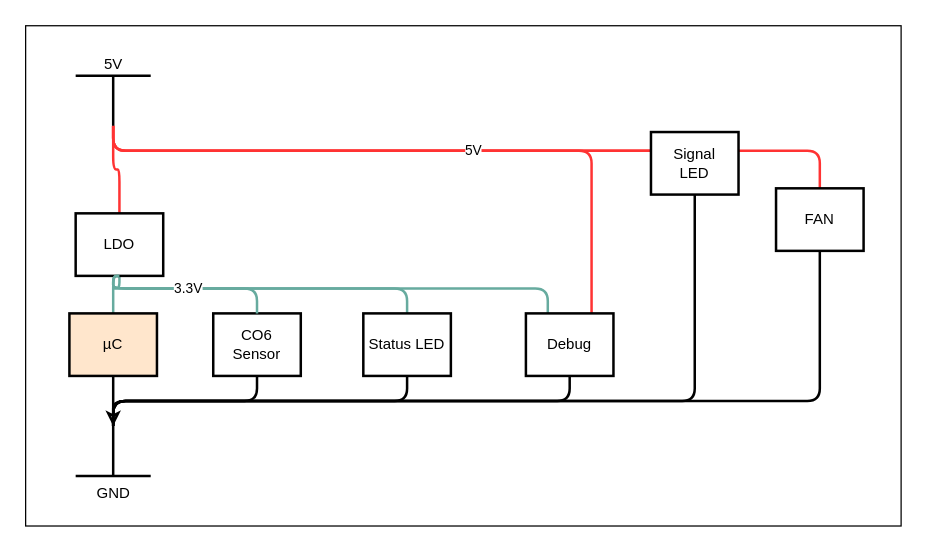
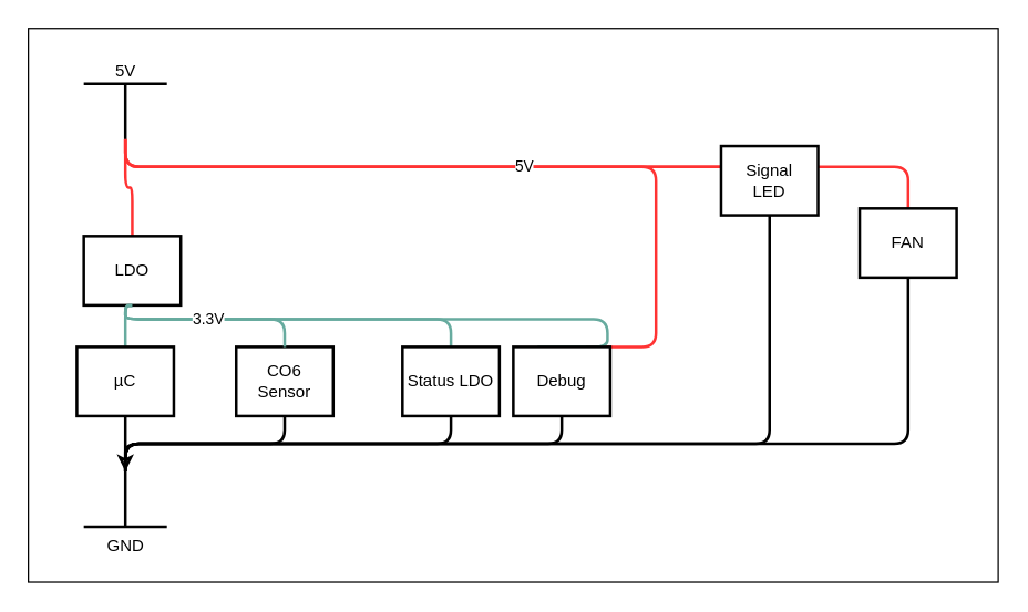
- <mxCell id="17" value="µC" style="rounded=0;whiteSpace=wrap;html=1;strokeWidth=2;fillColor=#ffe6cc;" vertex="1" parent="1"><mxGeometry x="55" y="250" width="70" height="50" as="geometry" /></mxCell>
+ <mxCell id="17" value="µC" style="rounded=0;whiteSpace=wrap;html=1;strokeWidth=2;" vertex="1" parent="1"><mxGeometry x="55" y="250" width="70" height="50" as="geometry" /></mxCell>
- <mxCell id="22" value="Status LED" style="rounded=0;whiteSpace=wrap;html=1;strokeWidth=2;" vertex="1" parent="1"><mxGeometry x="290" y="250" width="70" height="50" as="geometry" /></mxCell>
+ <mxCell id="22" value="Status LDO" style="rounded=0;whiteSpace=wrap;html=1;strokeWidth=2;" vertex="1" parent="1"><mxGeometry x="290" y="250" width="70" height="50" as="geometry" /></mxCell>
- <mxCell id="25" value="Debug" style="rounded=0;whiteSpace=wrap;html=1;strokeWidth=2;" vertex="1" parent="1"><mxGeometry x="420" y="250" width="70" height="50" as="geometry" /></mxCell>
+ <mxCell id="25" value="Debug" style="rounded=0;whiteSpace=wrap;html=1;strokeWidth=2;" vertex="1" parent="1"><mxGeometry x="370" y="250" width="70" height="50" as="geometry" /></mxCell>
